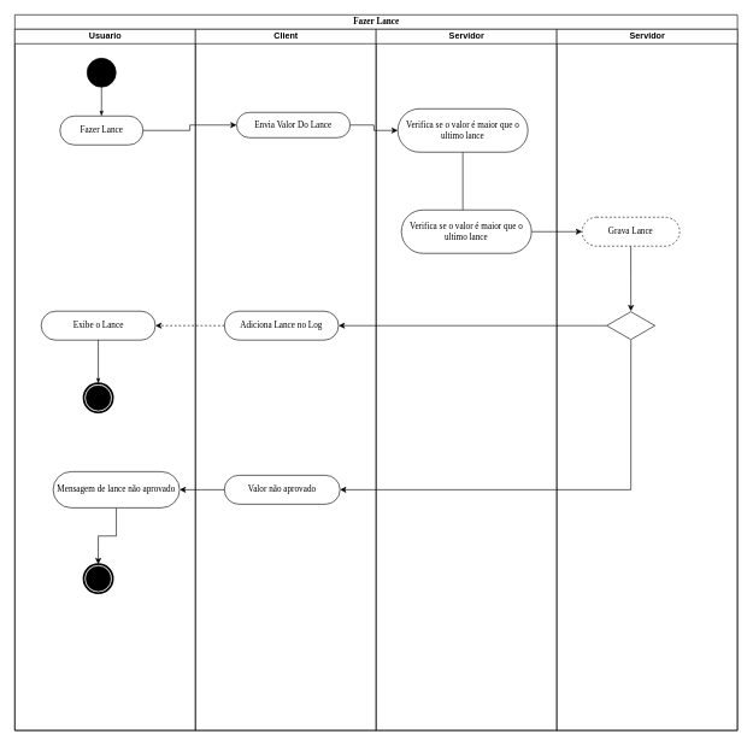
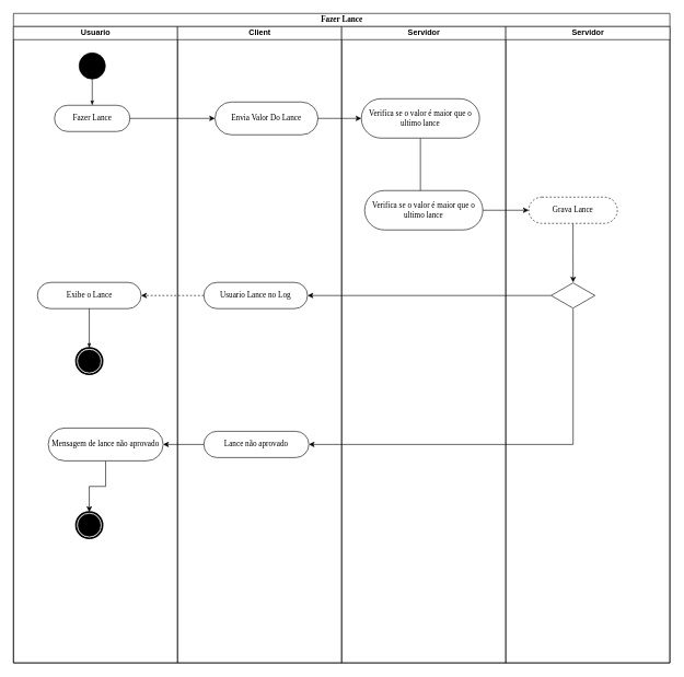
- <mxCell id="14" value="Envia Valor Do Lance" style="rounded=1;whiteSpace=wrap;html=1;shadow=0;comic=0;labelBackgroundColor=none;strokeWidth=1;fontFamily=Verdana;fontSize=12;align=center;arcSize=50;" parent="13" vertex="1"><mxGeometry x="57" y="115" width="157" height="35" as="geometry" /></mxCell>
+ <mxCell id="14" value="Envia Valor Do Lance" style="rounded=1;whiteSpace=wrap;html=1;shadow=0;comic=0;labelBackgroundColor=none;strokeWidth=1;fontFamily=Verdana;fontSize=12;align=center;arcSize=50;" parent="13" vertex="1"><mxGeometry x="57" y="115" width="157" height="50" as="geometry" /></mxCell>
- <mxCell id="15" value="Adiciona Lance no Log" style="rounded=1;whiteSpace=wrap;html=1;shadow=0;comic=0;labelBackgroundColor=none;strokeWidth=1;fontFamily=Verdana;fontSize=12;align=center;arcSize=50;" parent="13" vertex="1"><mxGeometry x="40" y="390" width="158" height="40" as="geometry" /></mxCell>
+ <mxCell id="15" value="Usuario Lance no Log" style="rounded=1;whiteSpace=wrap;html=1;shadow=0;comic=0;labelBackgroundColor=none;strokeWidth=1;fontFamily=Verdana;fontSize=12;align=center;arcSize=50;" parent="13" vertex="1"><mxGeometry x="40" y="390" width="158" height="40" as="geometry" /></mxCell>
- <mxCell id="16" value="Valor não aprovado" style="rounded=1;whiteSpace=wrap;html=1;shadow=0;comic=0;labelBackgroundColor=none;strokeWidth=1;fontFamily=Verdana;fontSize=12;align=center;arcSize=50;" parent="13" vertex="1"><mxGeometry x="40" y="617" width="160" height="40" as="geometry" /></mxCell>
+ <mxCell id="16" value="Lance não aprovado" style="rounded=1;whiteSpace=wrap;html=1;shadow=0;comic=0;labelBackgroundColor=none;strokeWidth=1;fontFamily=Verdana;fontSize=12;align=center;arcSize=50;" parent="13" vertex="1"><mxGeometry x="40" y="617" width="160" height="40" as="geometry" /></mxCell>
